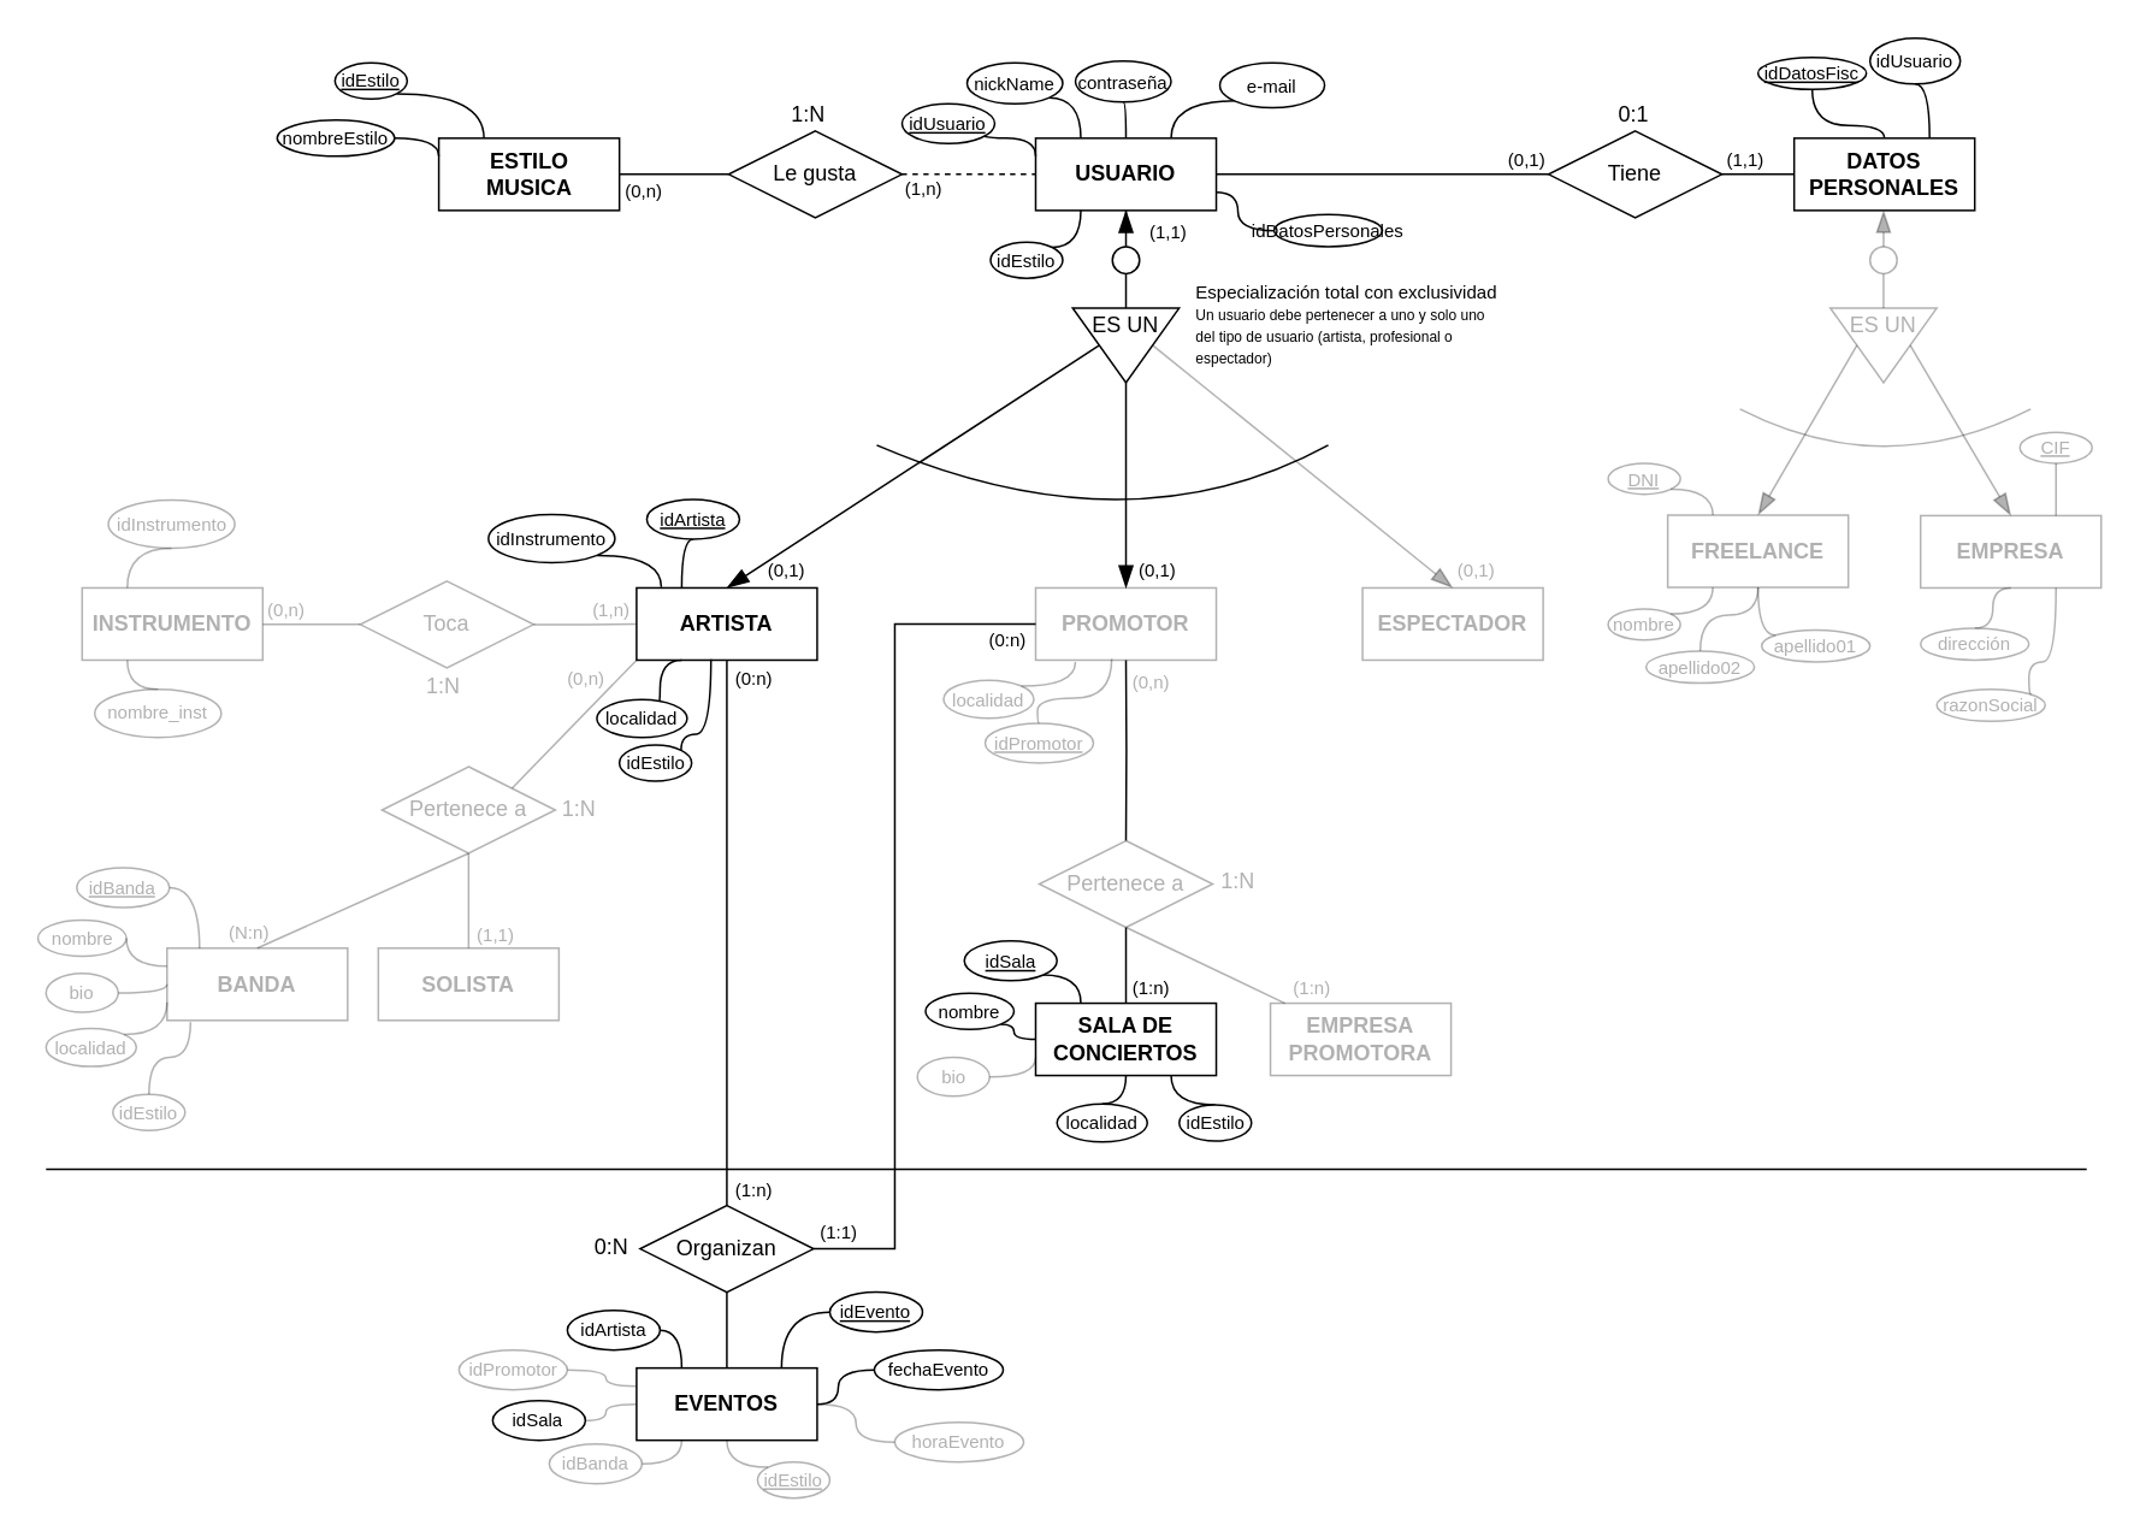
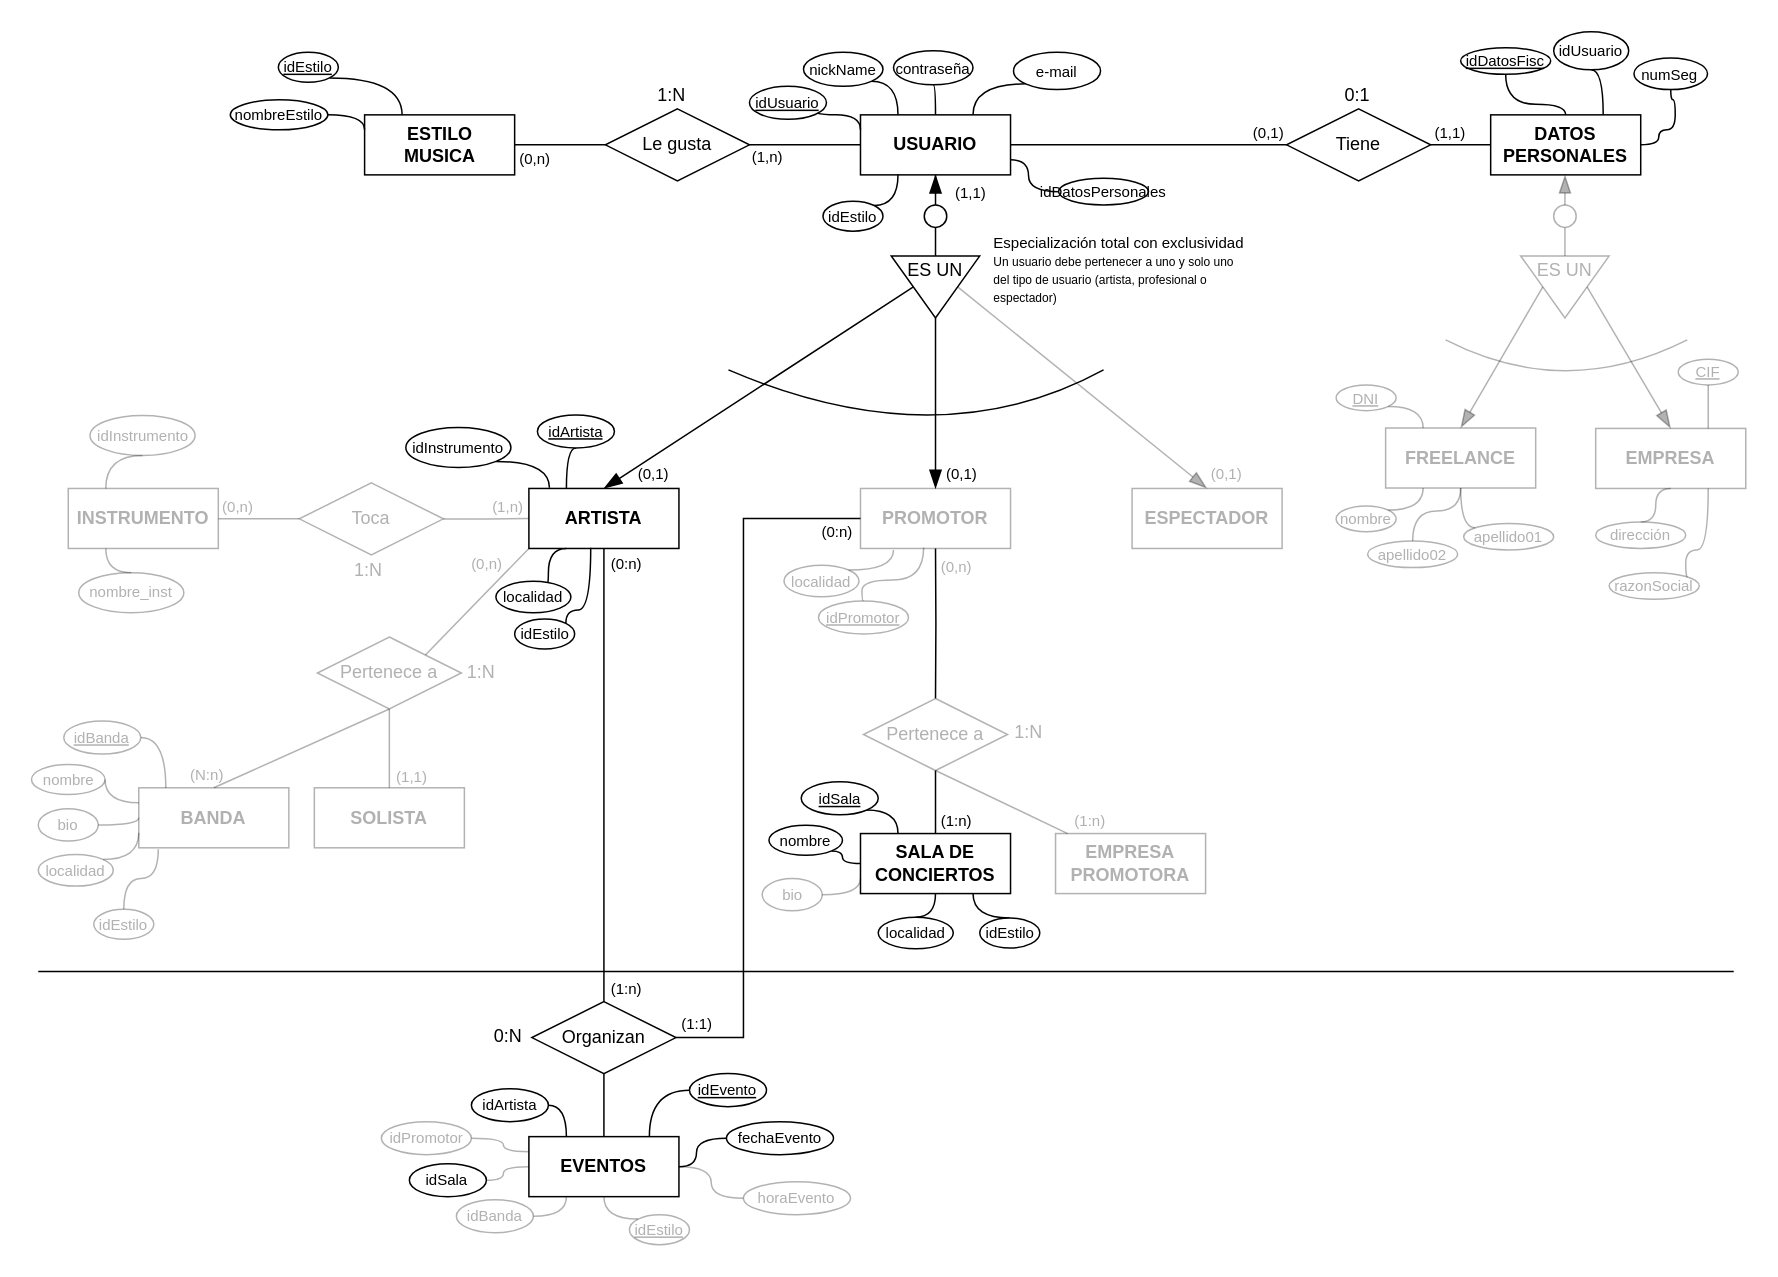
+ <mxCell id="46" value="numSeg" style="ellipse;whiteSpace=wrap;html=1;align=center;fontStyle=0;fontSize=10;" parent="1" vertex="1"><mxGeometry x="1088.49" y="38.14" width="49.03" height="21.01" as="geometry" /></mxCell>
+ <mxCell id="45" style="orthogonalLoop=1;jettySize=auto;html=1;exitX=0.5;exitY=1;exitDx=0;exitDy=0;entryX=1;entryY=0.5;entryDx=0;entryDy=0;startArrow=none;startFill=0;startSize=10;endArrow=none;endFill=0;endSize=10;fontSize=10;edgeStyle=orthogonalEdgeStyle;curved=1;" parent="1" source="46" target="60" edge="1"><mxGeometry relative="1" as="geometry"><Array as="points"><mxPoint x="1113" y="66" /><mxPoint x="1116" y="66" /><mxPoint x="1116" y="86" /><mxPoint x="1105" y="86" /><mxPoint x="1105" y="96" /></Array></mxGeometry></mxCell>
- <mxCell id="112" value="" style="edgeStyle=orthogonalEdgeStyle;curved=1;orthogonalLoop=1;jettySize=auto;html=1;endArrow=none;endFill=0;strokeColor=#000000;dashed=1;" parent="1" source="113" target="4" edge="1"><mxGeometry relative="1" as="geometry" /></mxCell>
+ <mxCell id="112" value="" style="edgeStyle=orthogonalEdgeStyle;curved=1;orthogonalLoop=1;jettySize=auto;html=1;endArrow=none;endFill=0;strokeColor=#000000;" parent="1" source="113" target="4" edge="1"><mxGeometry relative="1" as="geometry" /></mxCell>
